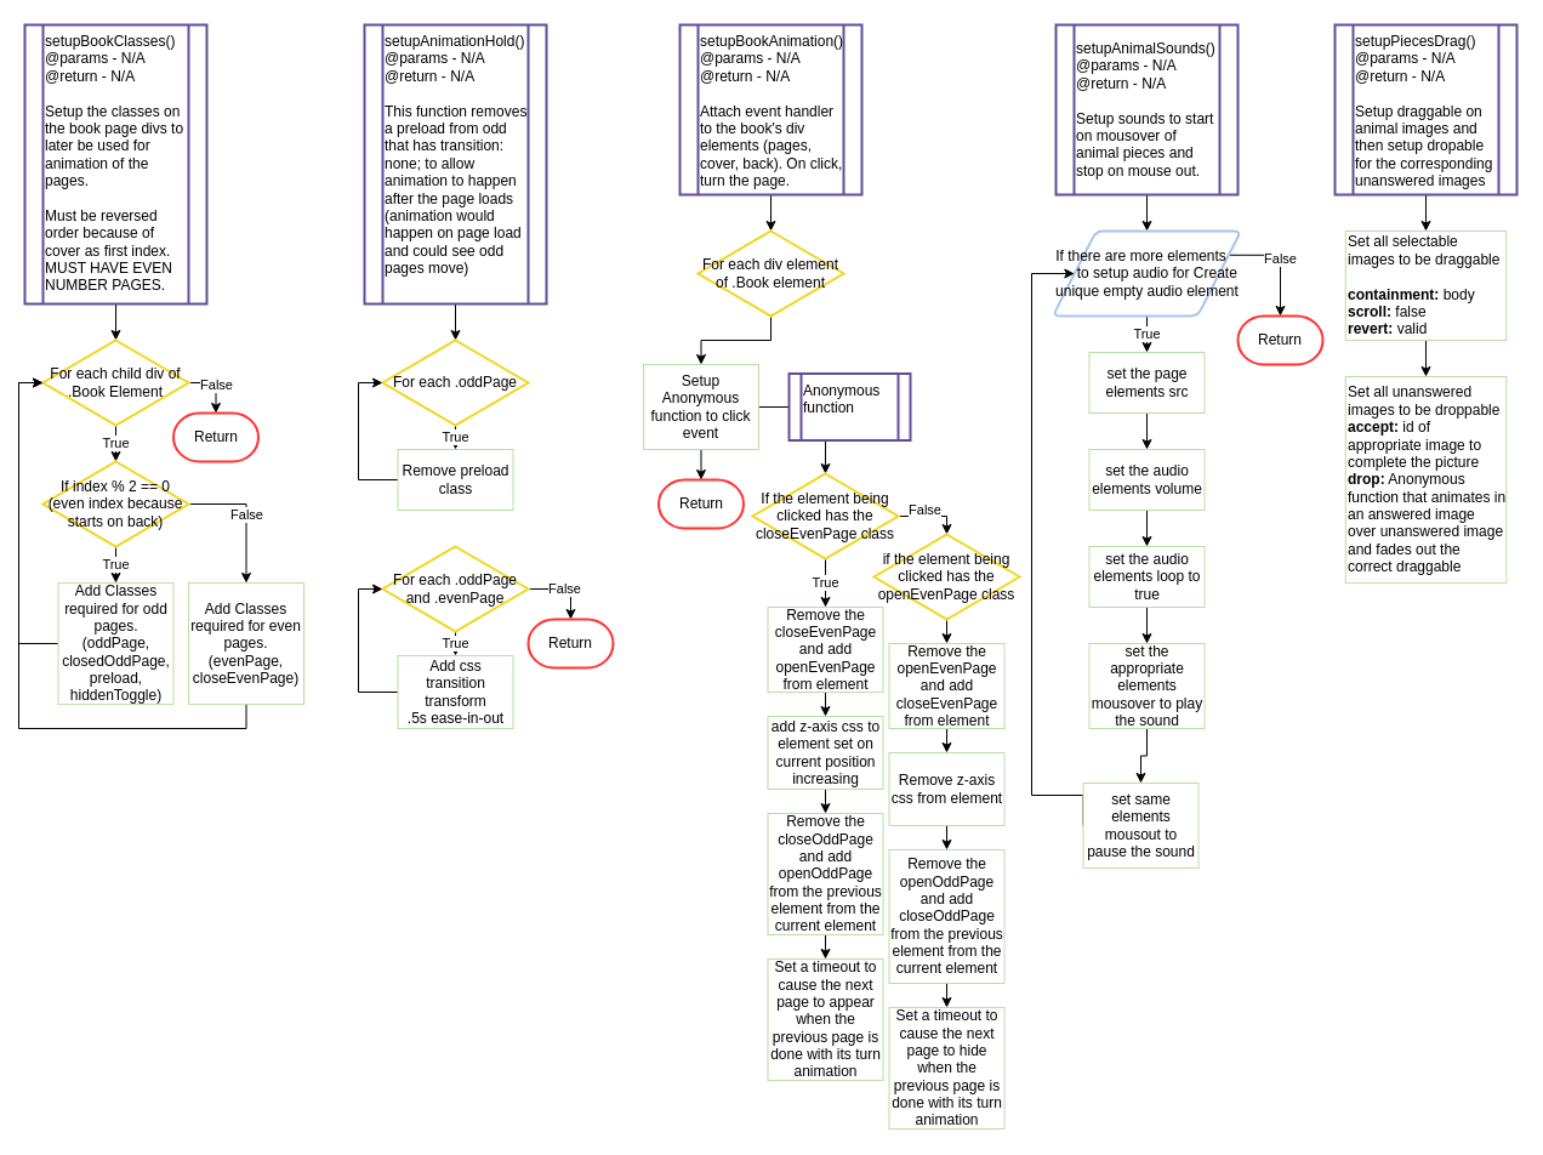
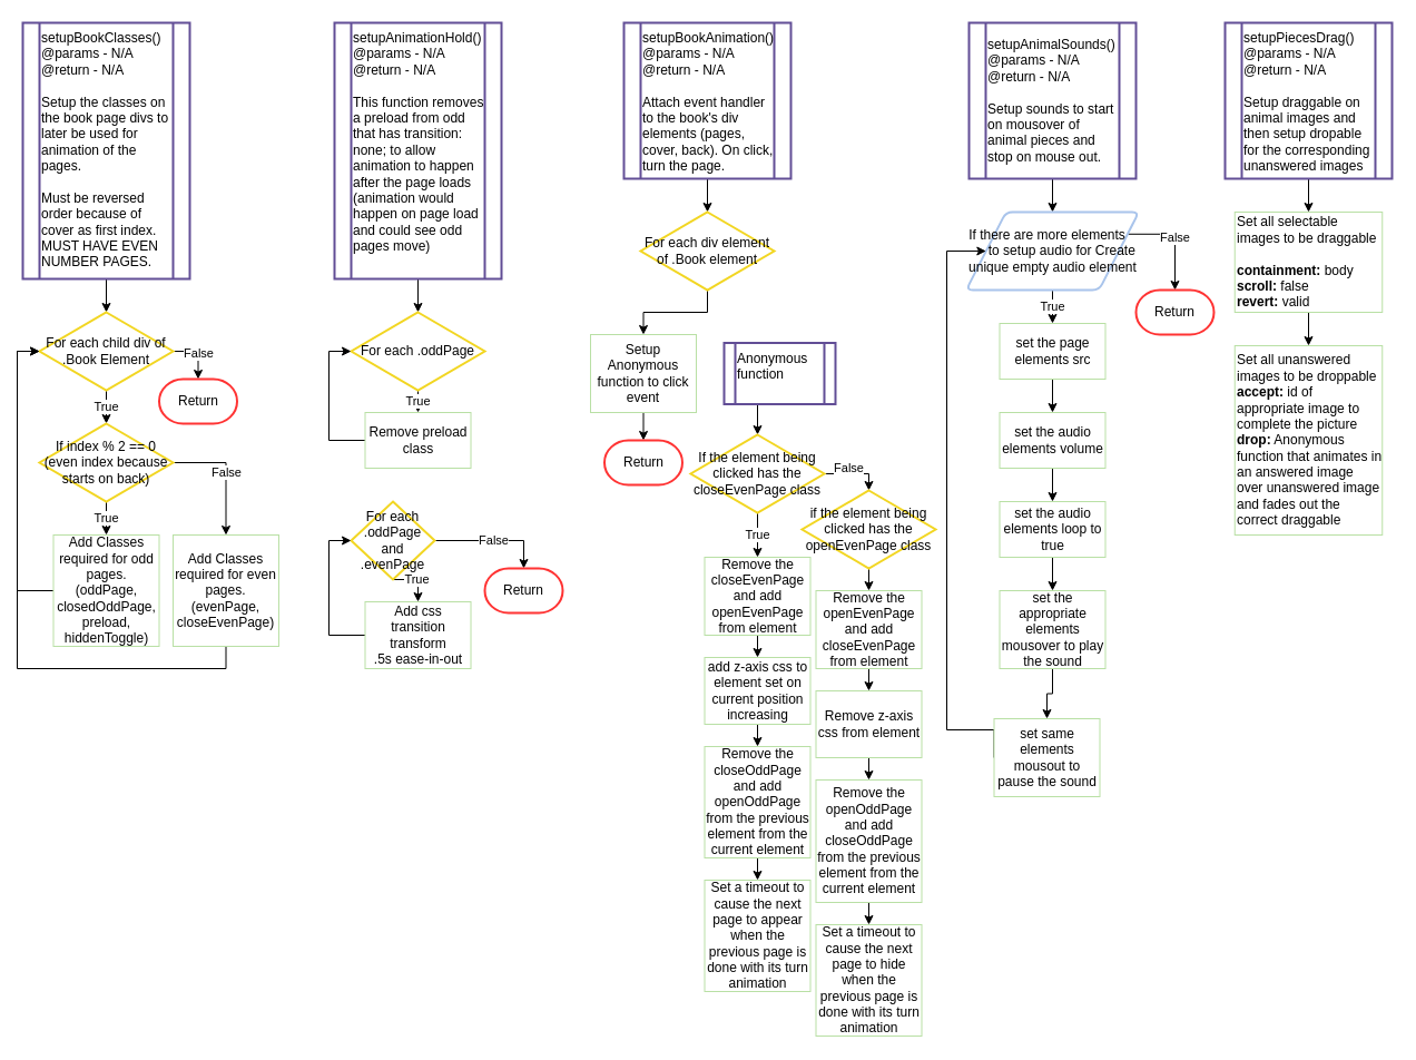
- <mxCell id="54" style="edgeStyle=orthogonalEdgeStyle;rounded=0;orthogonalLoop=1;jettySize=auto;html=1;exitX=1;exitY=0.5;exitDx=0;exitDy=0;entryX=0;entryY=0.5;entryDx=0;entryDy=0;endArrow=none;endFill=0;" edge="1" parent="1" source="55" target="58"><mxGeometry relative="1" as="geometry" /></mxCell>
- <mxCell id="29" value="For each .oddPage and .evenPage" style="rhombus;strokeColor=#F2D622;fillColor=#FFFFFF;gradientColor=none;strokeWidth=2;html=1;whiteSpace=wrap;" vertex="1" parent="1"><mxGeometry x="315" y="450" width="120" height="70" as="geometry" /></mxCell>
+ <mxCell id="29" value="For each .oddPage and .evenPage" style="rhombus;strokeColor=#F2D622;fillColor=#FFFFFF;gradientColor=none;strokeWidth=2;html=1;whiteSpace=wrap;" vertex="1" parent="1"><mxGeometry x="315" y="450" width="75" height="70" as="geometry" /></mxCell>
